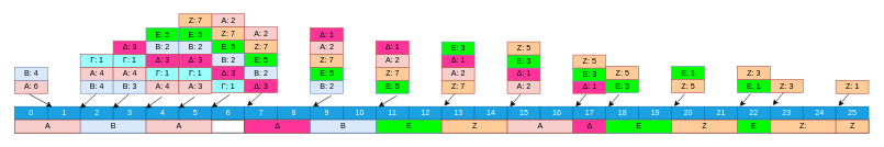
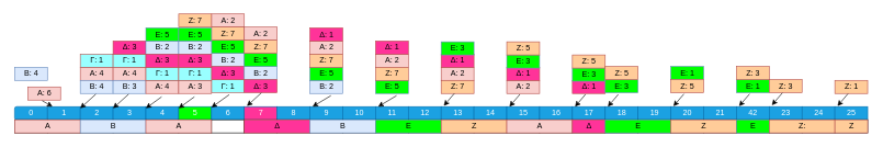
- <mxCell id="55" value="A: 6" style="align=center;html=1;fillColor=#f8cecc;strokeColor=#b85450;" parent="1" vertex="1"><mxGeometry x="20" y="122" width="50" height="20" as="geometry" /></mxCell>
+ <mxCell id="55" value="A: 6" style="align=center;html=1;fillColor=#f8cecc;strokeColor=#b85450;" parent="1" vertex="1"><mxGeometry x="40" y="132" width="50" height="20" as="geometry" /></mxCell>
- <mxCell id="2" value="0" style="align=center;html=1;fillColor=#1ba1e2;fontColor=#ffffff;strokeColor=#006EAF;" parent="1" vertex="1"><mxGeometry x="20" y="162" width="50" height="20" as="geometry" /></mxCell>
+ <mxCell id="2" value="0" style="align=center;html=1;fillColor=#1ba1e2;fontColor=#ffffff;strokeColor=#006EAF;rounded=1;" parent="1" vertex="1"><mxGeometry x="20" y="162" width="50" height="20" as="geometry" /></mxCell>
- <mxCell id="7" value="5" style="align=center;html=1;fillColor=#1ba1e2;fontColor=#ffffff;strokeColor=#006EAF;" parent="1" vertex="1"><mxGeometry x="270" y="162" width="50" height="20" as="geometry" /></mxCell>
+ <mxCell id="7" value="5" style="align=center;html=1;fillColor=#00ff00;fontColor=#ffffff;strokeColor=#006EAF;" parent="1" vertex="1"><mxGeometry x="270" y="162" width="50" height="20" as="geometry" /></mxCell>
- <mxCell id="9" value="7" style="align=center;html=1;fillColor=#1ba1e2;fontColor=#ffffff;strokeColor=#006EAF;" parent="1" vertex="1"><mxGeometry x="370" y="162" width="50" height="20" as="geometry" /></mxCell>
+ <mxCell id="9" value="7" style="align=center;html=1;fillColor=#ff3399;fontColor=#ffffff;strokeColor=#006EAF;" parent="1" vertex="1"><mxGeometry x="370" y="162" width="50" height="20" as="geometry" /></mxCell>
- <mxCell id="24" value="22" style="align=center;html=1;fillColor=#1ba1e2;fontColor=#ffffff;strokeColor=#006EAF;" parent="1" vertex="1"><mxGeometry x="1120" y="162" width="50" height="20" as="geometry" /></mxCell>
+ <mxCell id="24" value="42" style="align=center;html=1;fillColor=#1ba1e2;fontColor=#ffffff;strokeColor=#006EAF;" parent="1" vertex="1"><mxGeometry x="1120" y="162" width="50" height="20" as="geometry" /></mxCell>
